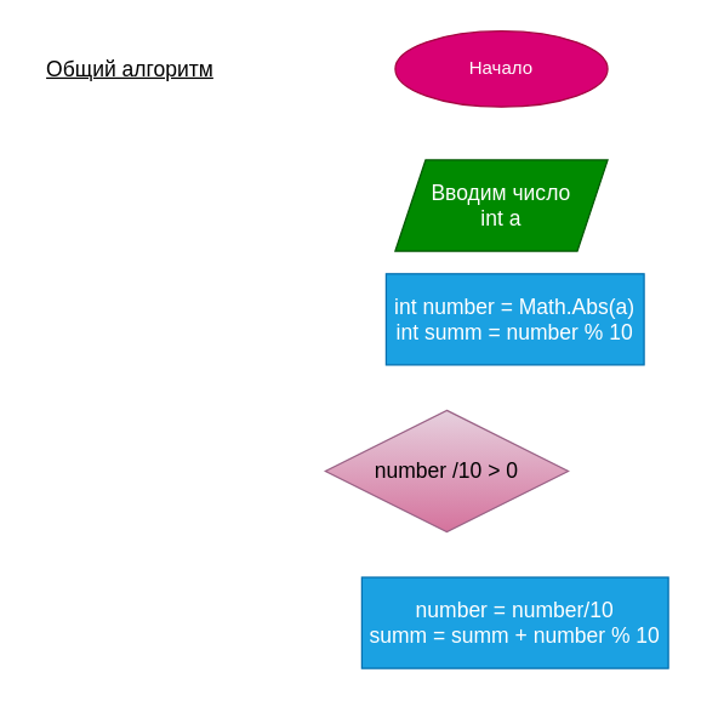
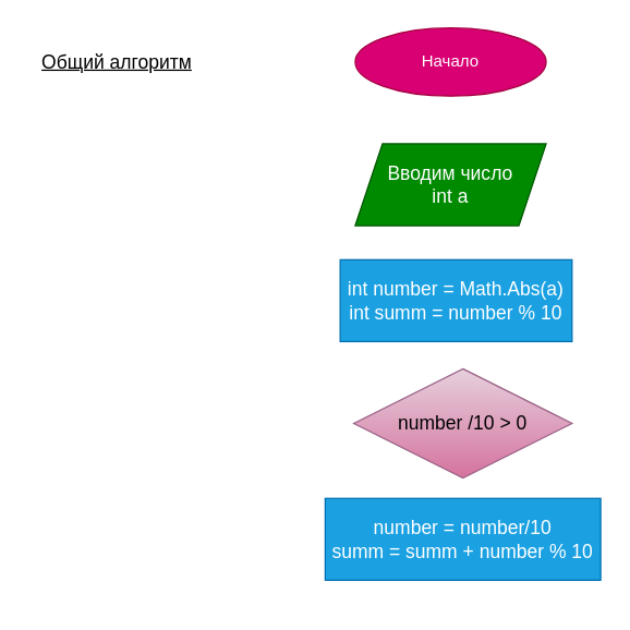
- <mxCell id="5" value="int number = Math.Abs(a)&lt;br&gt;int summ = number % 10" style="rounded=0;whiteSpace=wrap;html=1;fontSize=14;fillColor=#1ba1e2;fontColor=#ffffff;strokeColor=#006EAF;" vertex="1" parent="1"><mxGeometry x="254" y="180" width="170" height="60" as="geometry" /></mxCell>
+ <mxCell id="5" value="int number = Math.Abs(a)&lt;br&gt;int summ = number % 10" style="rounded=0;whiteSpace=wrap;html=1;fontSize=14;fillColor=#1ba1e2;fontColor=#ffffff;strokeColor=#006EAF;" vertex="1" parent="1"><mxGeometry x="249" y="190" width="170" height="60" as="geometry" /></mxCell>
- <mxCell id="6" value="number /10 &amp;gt; 0" style="rhombus;whiteSpace=wrap;html=1;fontSize=14;fillColor=#e6d0de;strokeColor=#996185;gradientColor=#d5739d;" vertex="1" parent="1"><mxGeometry x="214" y="270" width="160" height="80" as="geometry" /></mxCell>
+ <mxCell id="6" value="number /10 &amp;gt; 0" style="rhombus;whiteSpace=wrap;html=1;fontSize=14;fillColor=#e6d0de;strokeColor=#996185;gradientColor=#d5739d;" vertex="1" parent="1"><mxGeometry x="259" y="270" width="160" height="80" as="geometry" /></mxCell>
- <mxCell id="7" value="number = number/10&lt;br&gt;summ = summ + number % 10" style="rounded=0;whiteSpace=wrap;html=1;fontSize=14;fillColor=#1ba1e2;fontColor=#ffffff;strokeColor=#006EAF;" vertex="1" parent="1"><mxGeometry x="238" y="380" width="202" height="60" as="geometry" /></mxCell>
+ <mxCell id="7" value="number = number/10&lt;br&gt;summ = summ + number % 10" style="rounded=0;whiteSpace=wrap;html=1;fontSize=14;fillColor=#1ba1e2;fontColor=#ffffff;strokeColor=#006EAF;" vertex="1" parent="1"><mxGeometry x="238" y="365" width="202" height="60" as="geometry" /></mxCell>
